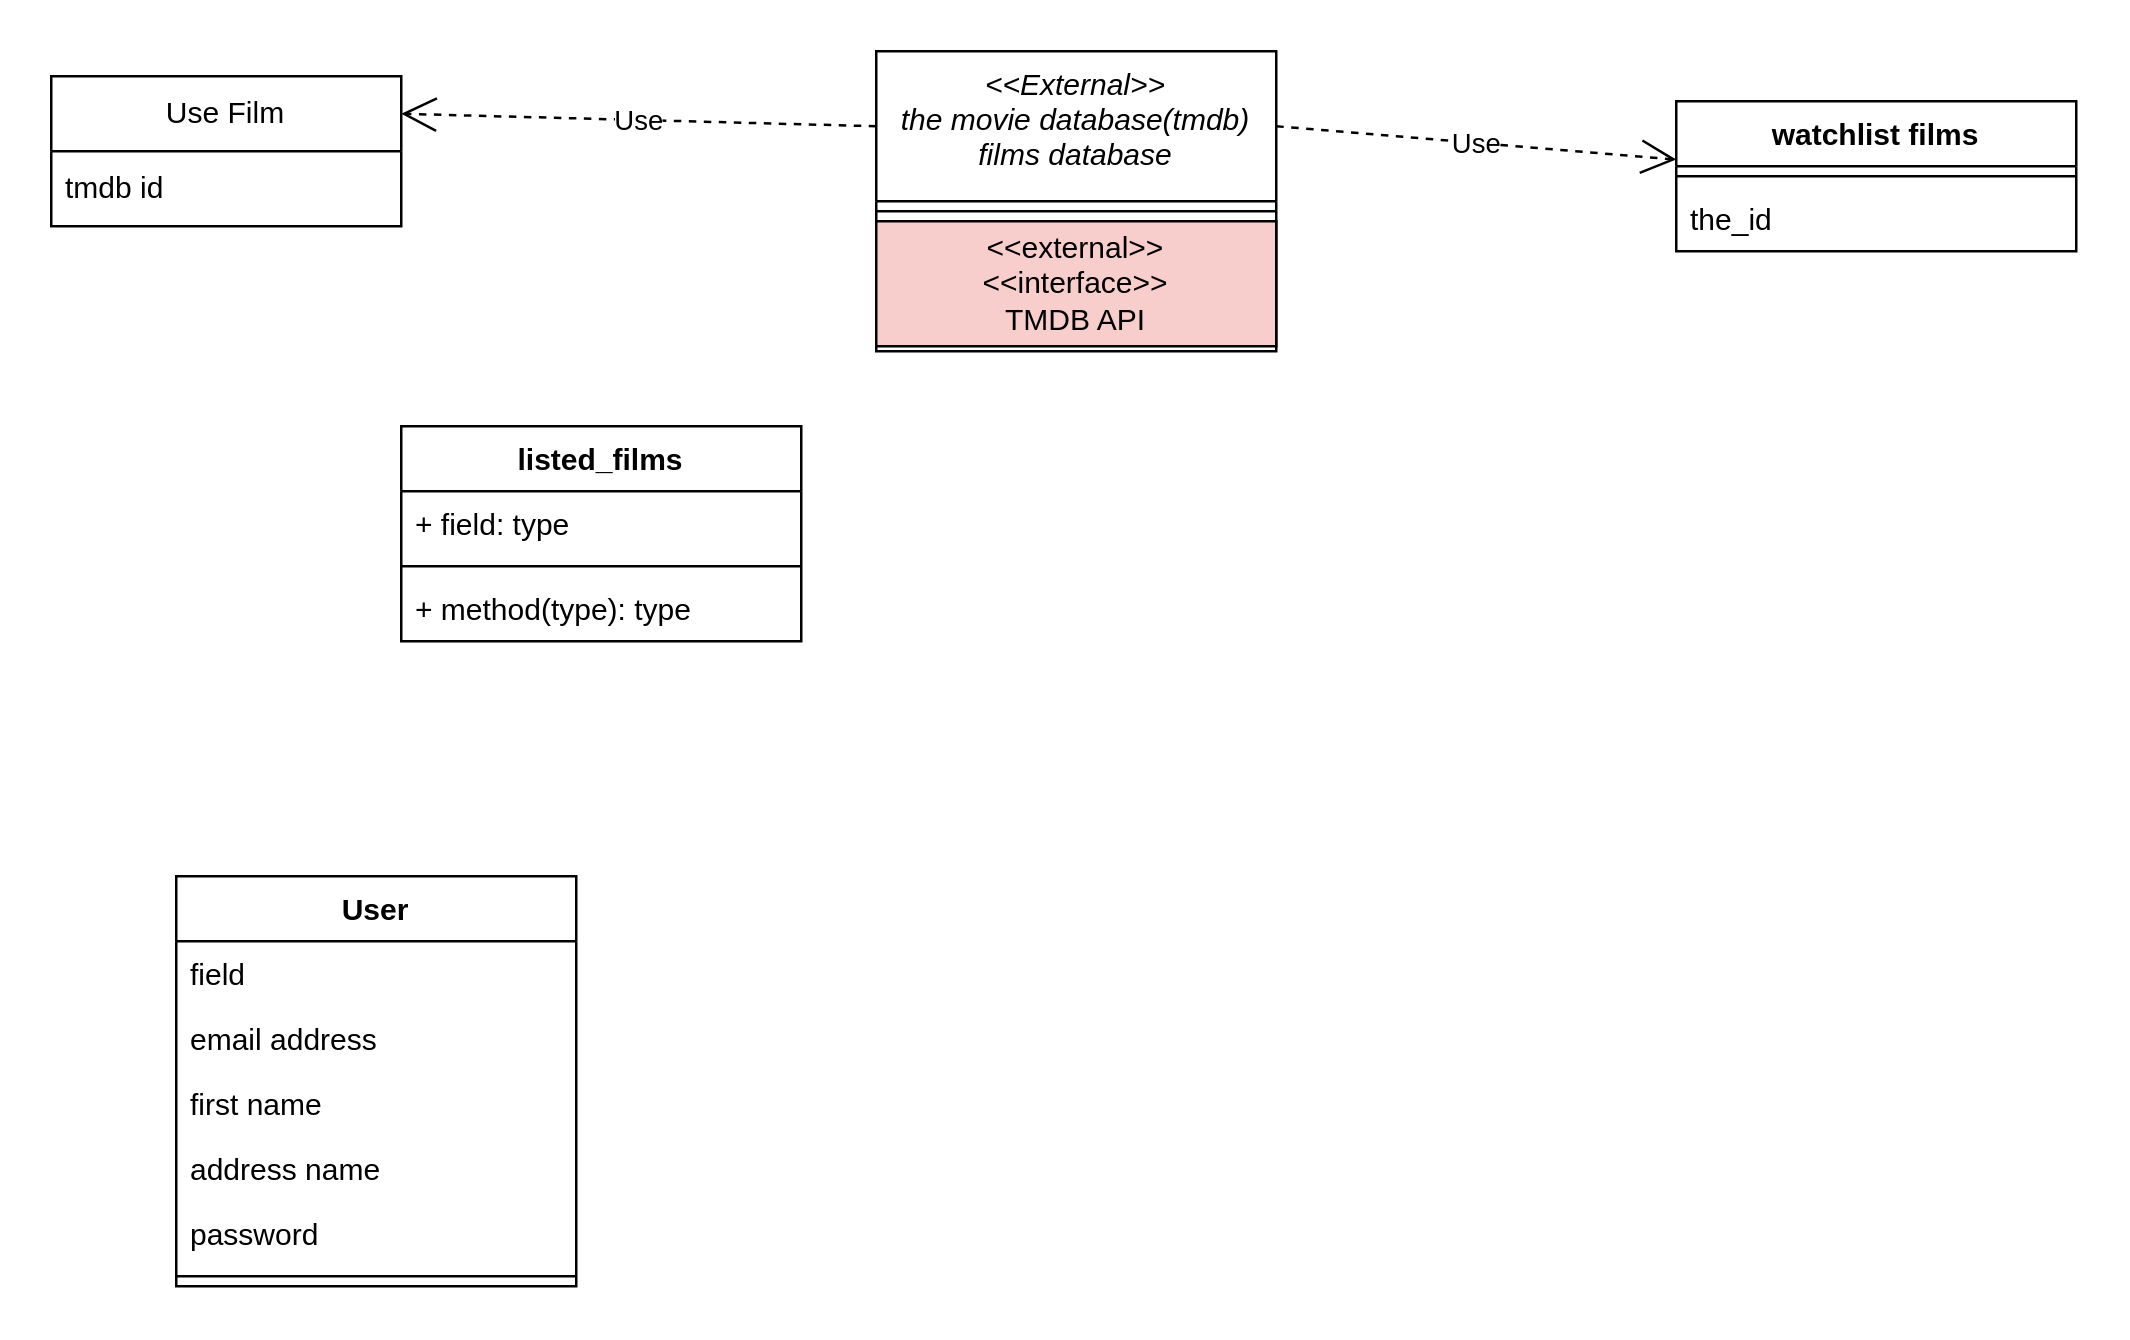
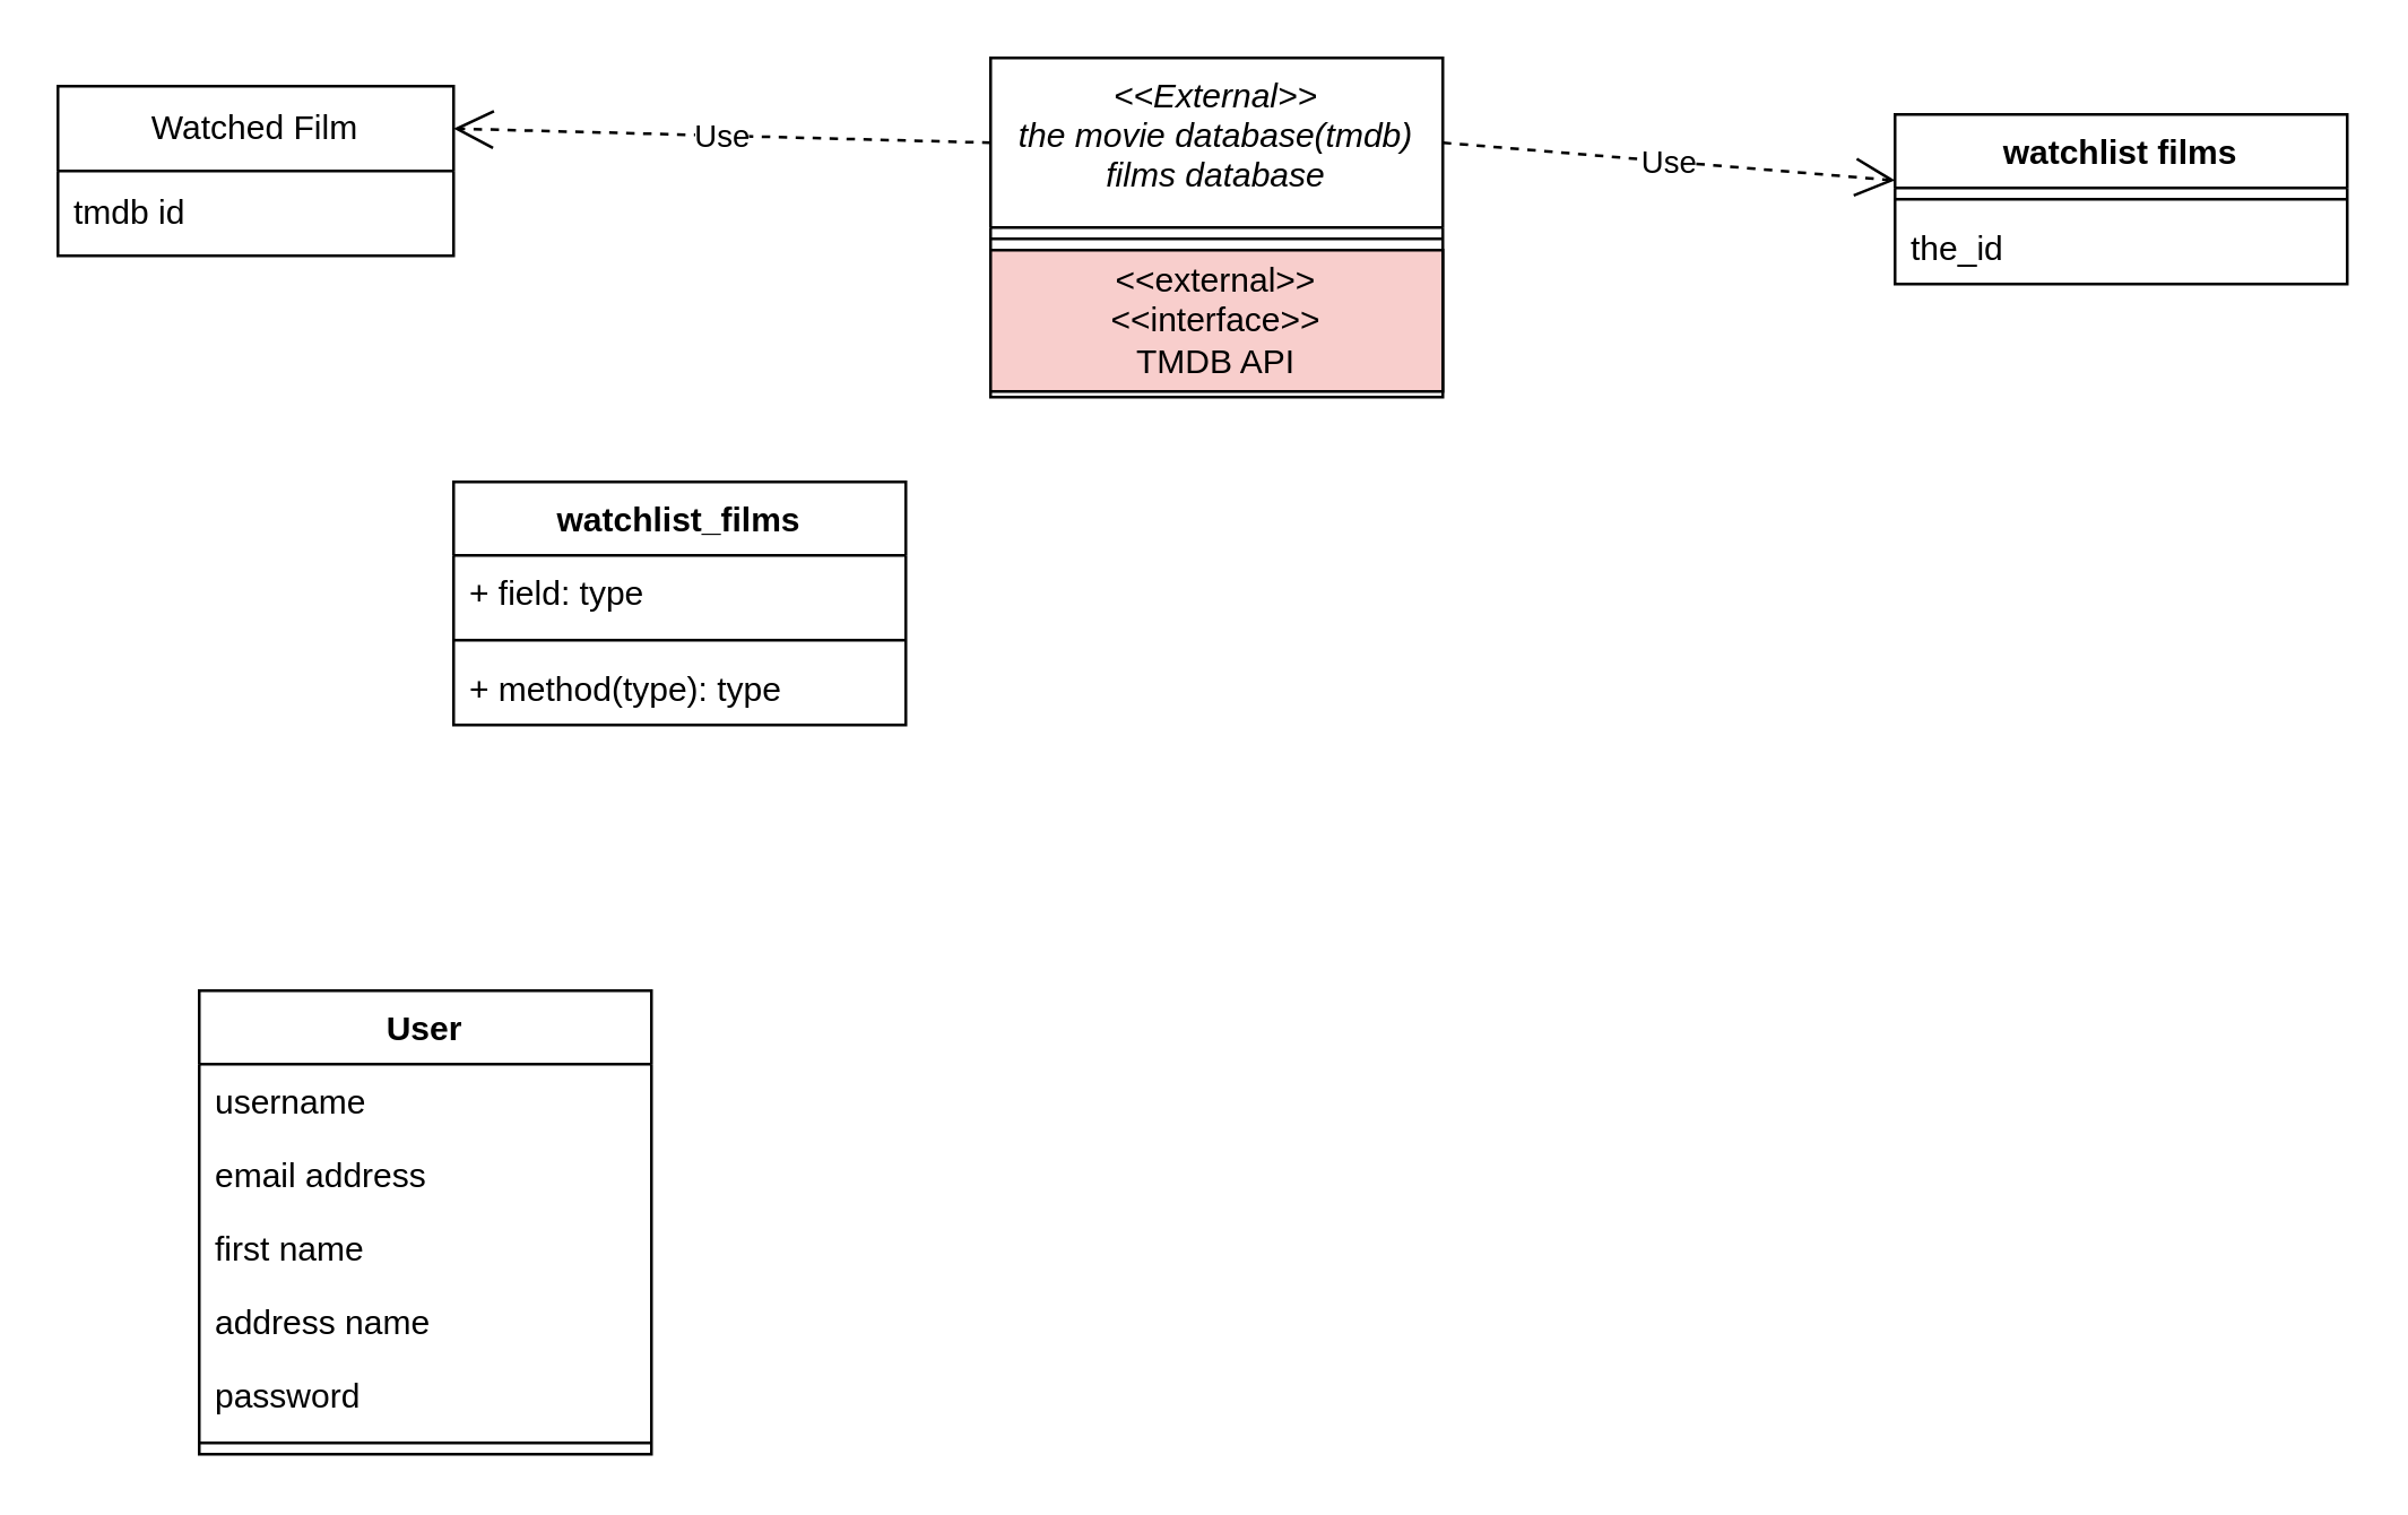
- <mxCell id="5" value="Use Film" style="swimlane;fontStyle=0;childLayout=stackLayout;horizontal=1;startSize=30;horizontalStack=0;resizeParent=1;resizeParentMax=0;resizeLast=0;collapsible=1;marginBottom=0;whiteSpace=wrap;html=1;" vertex="1" parent="1"><mxGeometry x="20" y="30" width="140" height="60" as="geometry" /></mxCell>
+ <mxCell id="5" value="Watched Film" style="swimlane;fontStyle=0;childLayout=stackLayout;horizontal=1;startSize=30;horizontalStack=0;resizeParent=1;resizeParentMax=0;resizeLast=0;collapsible=1;marginBottom=0;whiteSpace=wrap;html=1;" vertex="1" parent="1"><mxGeometry x="20" y="30" width="140" height="60" as="geometry" /></mxCell>
- <mxCell id="12" value="listed_films" style="swimlane;fontStyle=1;align=center;verticalAlign=top;childLayout=stackLayout;horizontal=1;startSize=26;horizontalStack=0;resizeParent=1;resizeParentMax=0;resizeLast=0;collapsible=1;marginBottom=0;whiteSpace=wrap;html=1;" vertex="1" parent="1"><mxGeometry x="160" y="170" width="160" height="86" as="geometry" /></mxCell>
+ <mxCell id="12" value="watchlist_films" style="swimlane;fontStyle=1;align=center;verticalAlign=top;childLayout=stackLayout;horizontal=1;startSize=26;horizontalStack=0;resizeParent=1;resizeParentMax=0;resizeLast=0;collapsible=1;marginBottom=0;whiteSpace=wrap;html=1;" vertex="1" parent="1"><mxGeometry x="160" y="170" width="160" height="86" as="geometry" /></mxCell>
- <mxCell id="17" value="field" style="text;strokeColor=none;fillColor=none;align=left;verticalAlign=top;spacingLeft=4;spacingRight=4;overflow=hidden;rotatable=0;points=[[0,0.5],[1,0.5]];portConstraint=eastwest;whiteSpace=wrap;html=1;" vertex="1" parent="16"><mxGeometry y="26" width="160" height="26" as="geometry" /></mxCell>
+ <mxCell id="17" value="username" style="text;strokeColor=none;fillColor=none;align=left;verticalAlign=top;spacingLeft=4;spacingRight=4;overflow=hidden;rotatable=0;points=[[0,0.5],[1,0.5]];portConstraint=eastwest;whiteSpace=wrap;html=1;" vertex="1" parent="16"><mxGeometry y="26" width="160" height="26" as="geometry" /></mxCell>
